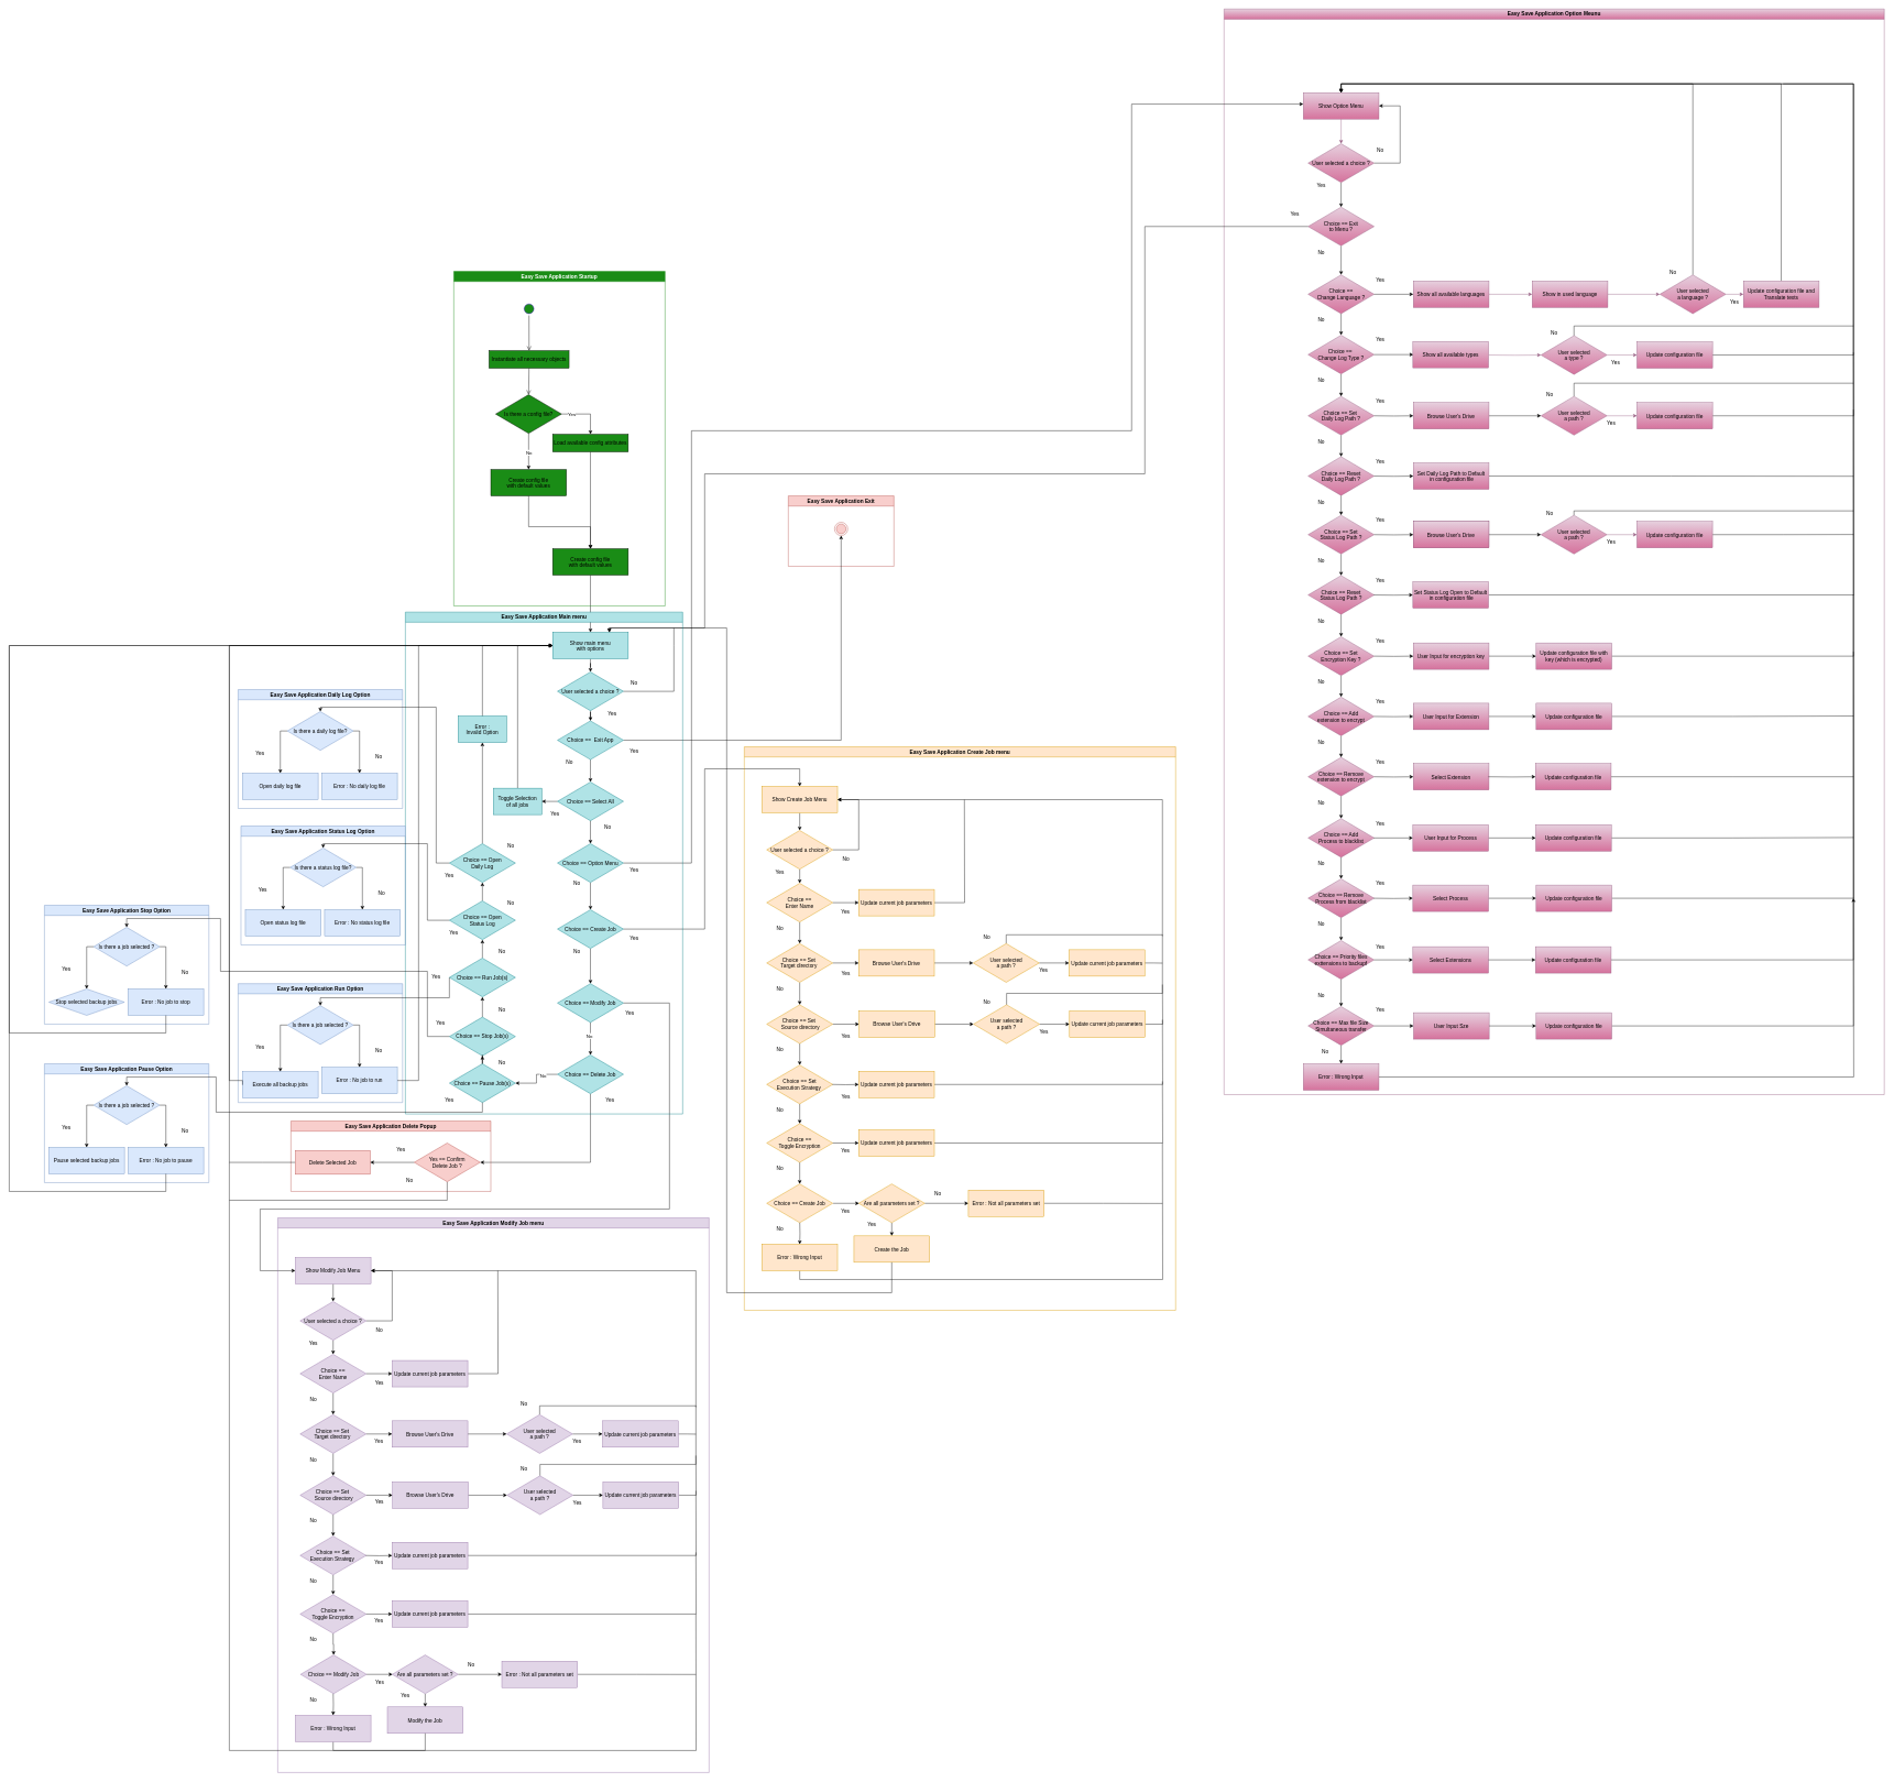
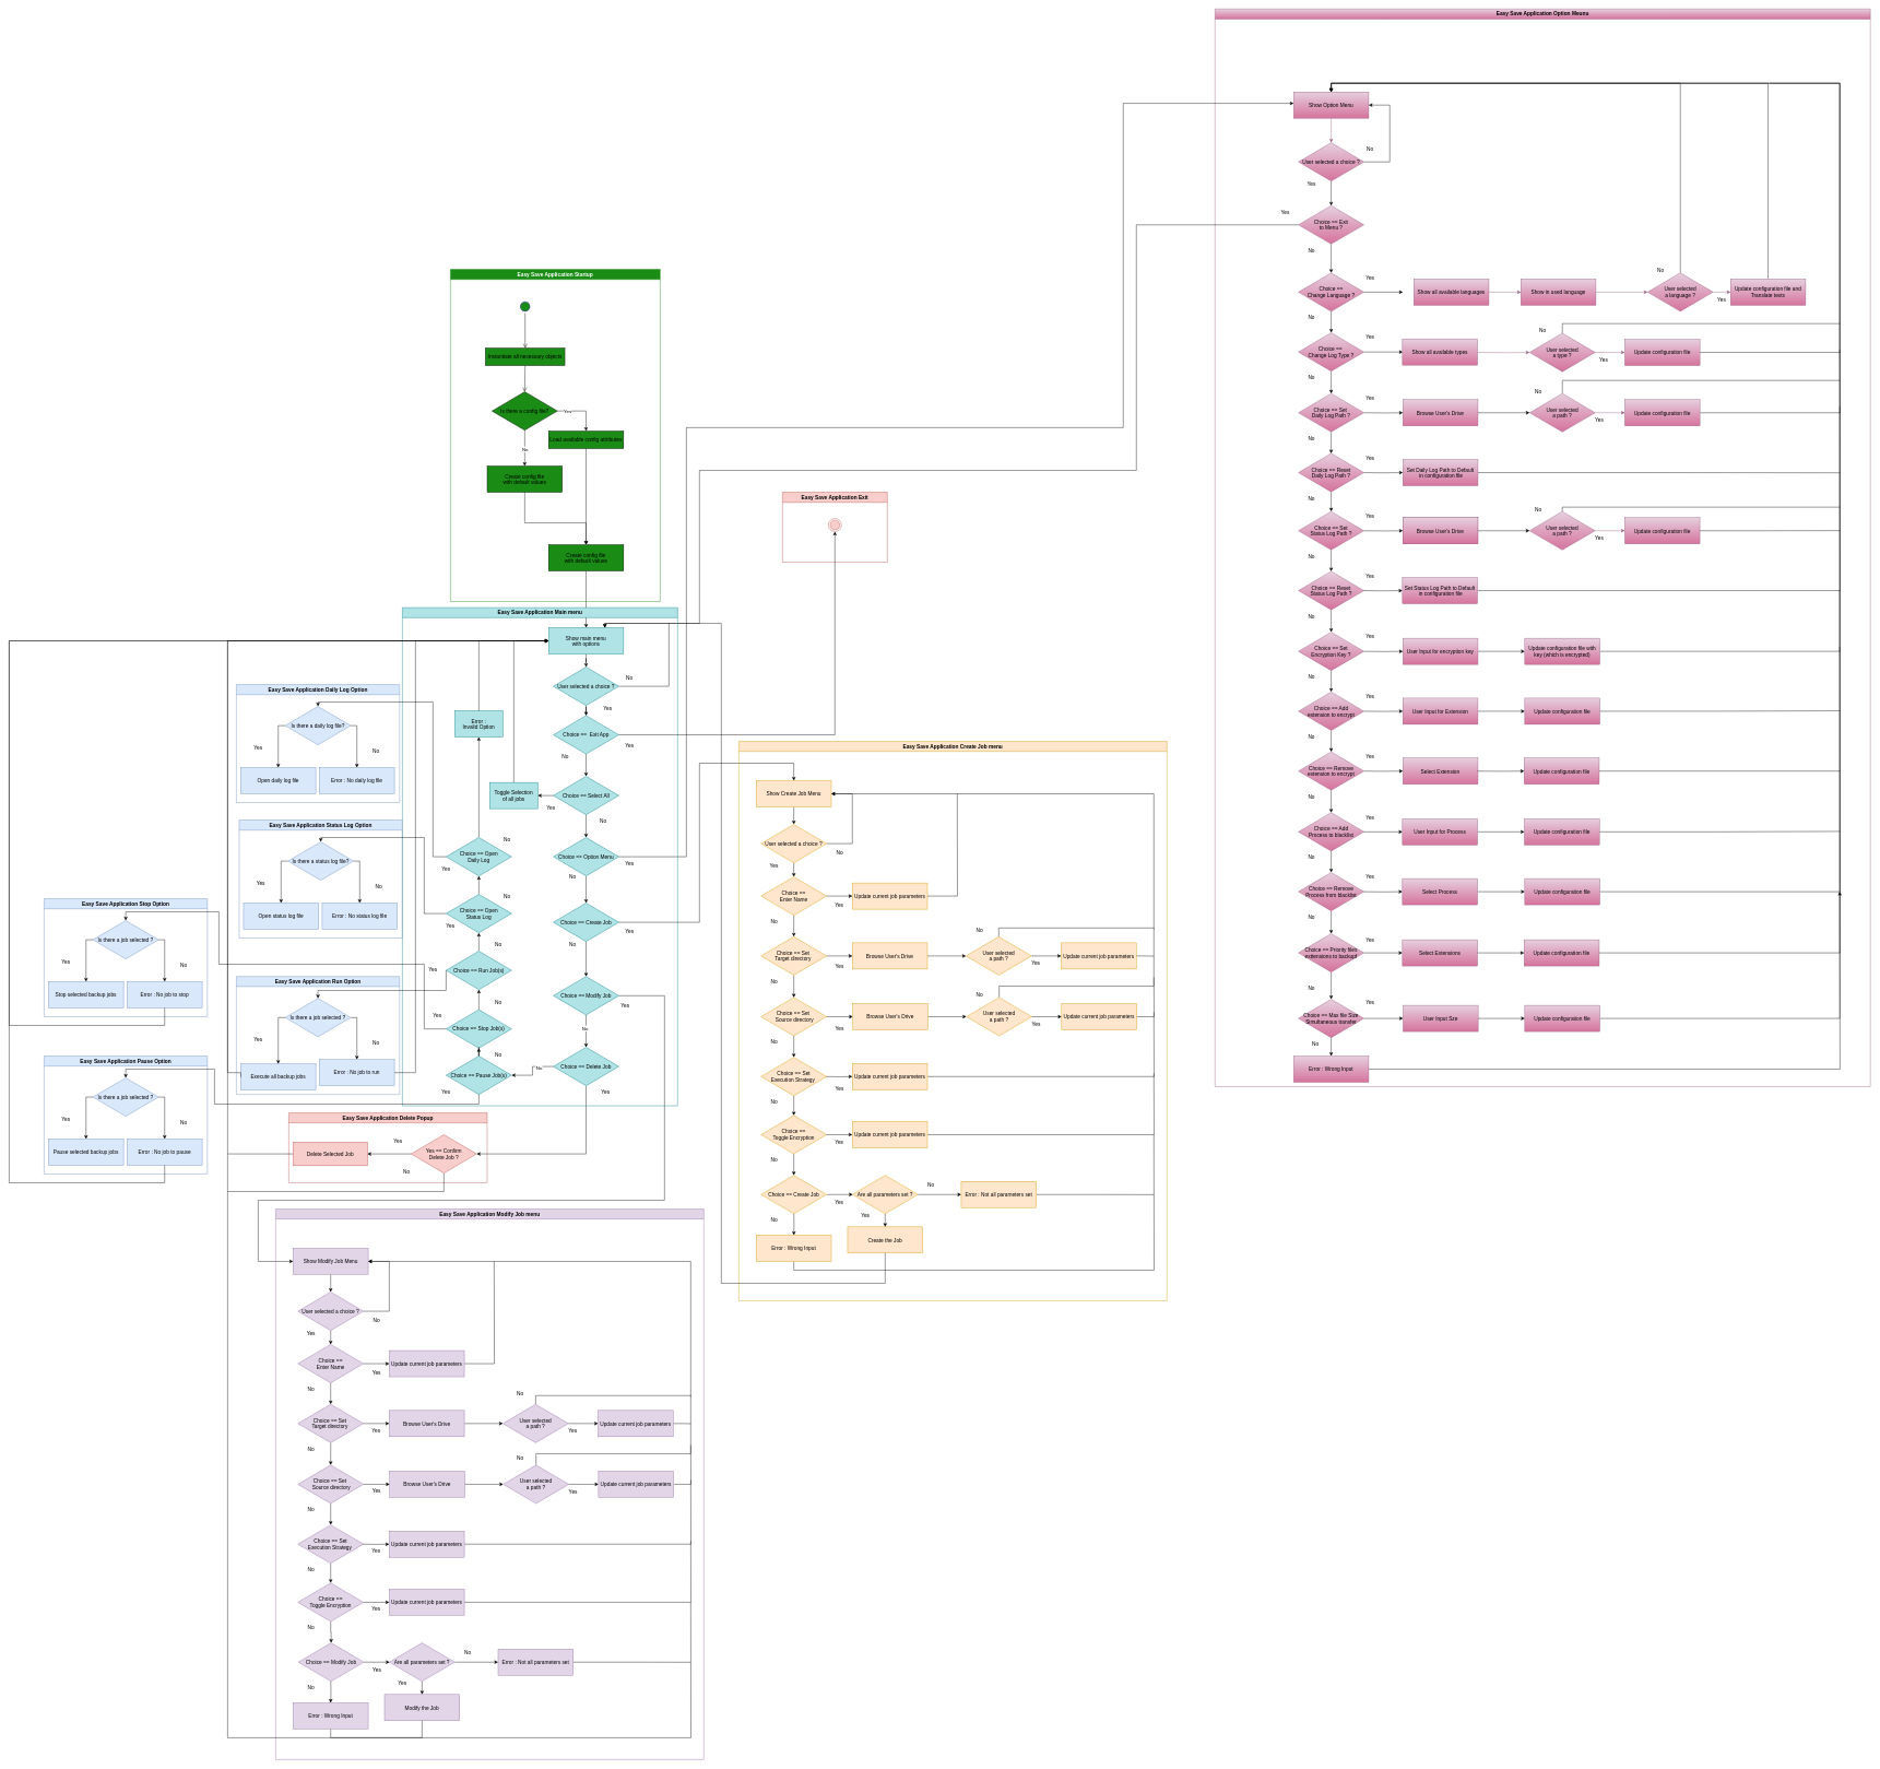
- <mxCell id="86" value="Show all available languages" style="fillColor=#e6d0de;strokeColor=#996185;gradientColor=#d5739d;" parent="2" vertex="1"><mxGeometry x="430" y="617.99" width="171.78" height="60" as="geometry" /></mxCell>
+ <mxCell id="86" value="Show all available languages" style="fillColor=#e6d0de;strokeColor=#996185;gradientColor=#d5739d;" parent="2" vertex="1"><mxGeometry x="455" y="617.99" width="171.78" height="60" as="geometry" /></mxCell>
- <mxCell id="72" value="Set Status Log Open to Default&#10; in configuration file" style="fillColor=#e6d0de;strokeColor=#996185;gradientColor=#d5739d;" parent="2" vertex="1"><mxGeometry x="429.0" y="1300.99" width="171.78" height="60" as="geometry" /></mxCell>
+ <mxCell id="72" value="Set Status Log Path to Default&#10; in configuration file" style="fillColor=#e6d0de;strokeColor=#996185;gradientColor=#d5739d;" parent="2" vertex="1"><mxGeometry x="429.0" y="1300.99" width="171.78" height="60" as="geometry" /></mxCell>
- <mxCell id="429" value="Stop selected backup jobs" style="rhombus;fillColor=#dae8fc;strokeColor=#6c8ebf;" vertex="1" parent="425"><mxGeometry x="10.0" y="190" width="171.78" height="60" as="geometry" /></mxCell>
+ <mxCell id="429" value="Stop selected backup jobs" style="fillColor=#dae8fc;strokeColor=#6c8ebf;" vertex="1" parent="425"><mxGeometry x="10.0" y="190" width="171.78" height="60" as="geometry" /></mxCell>
